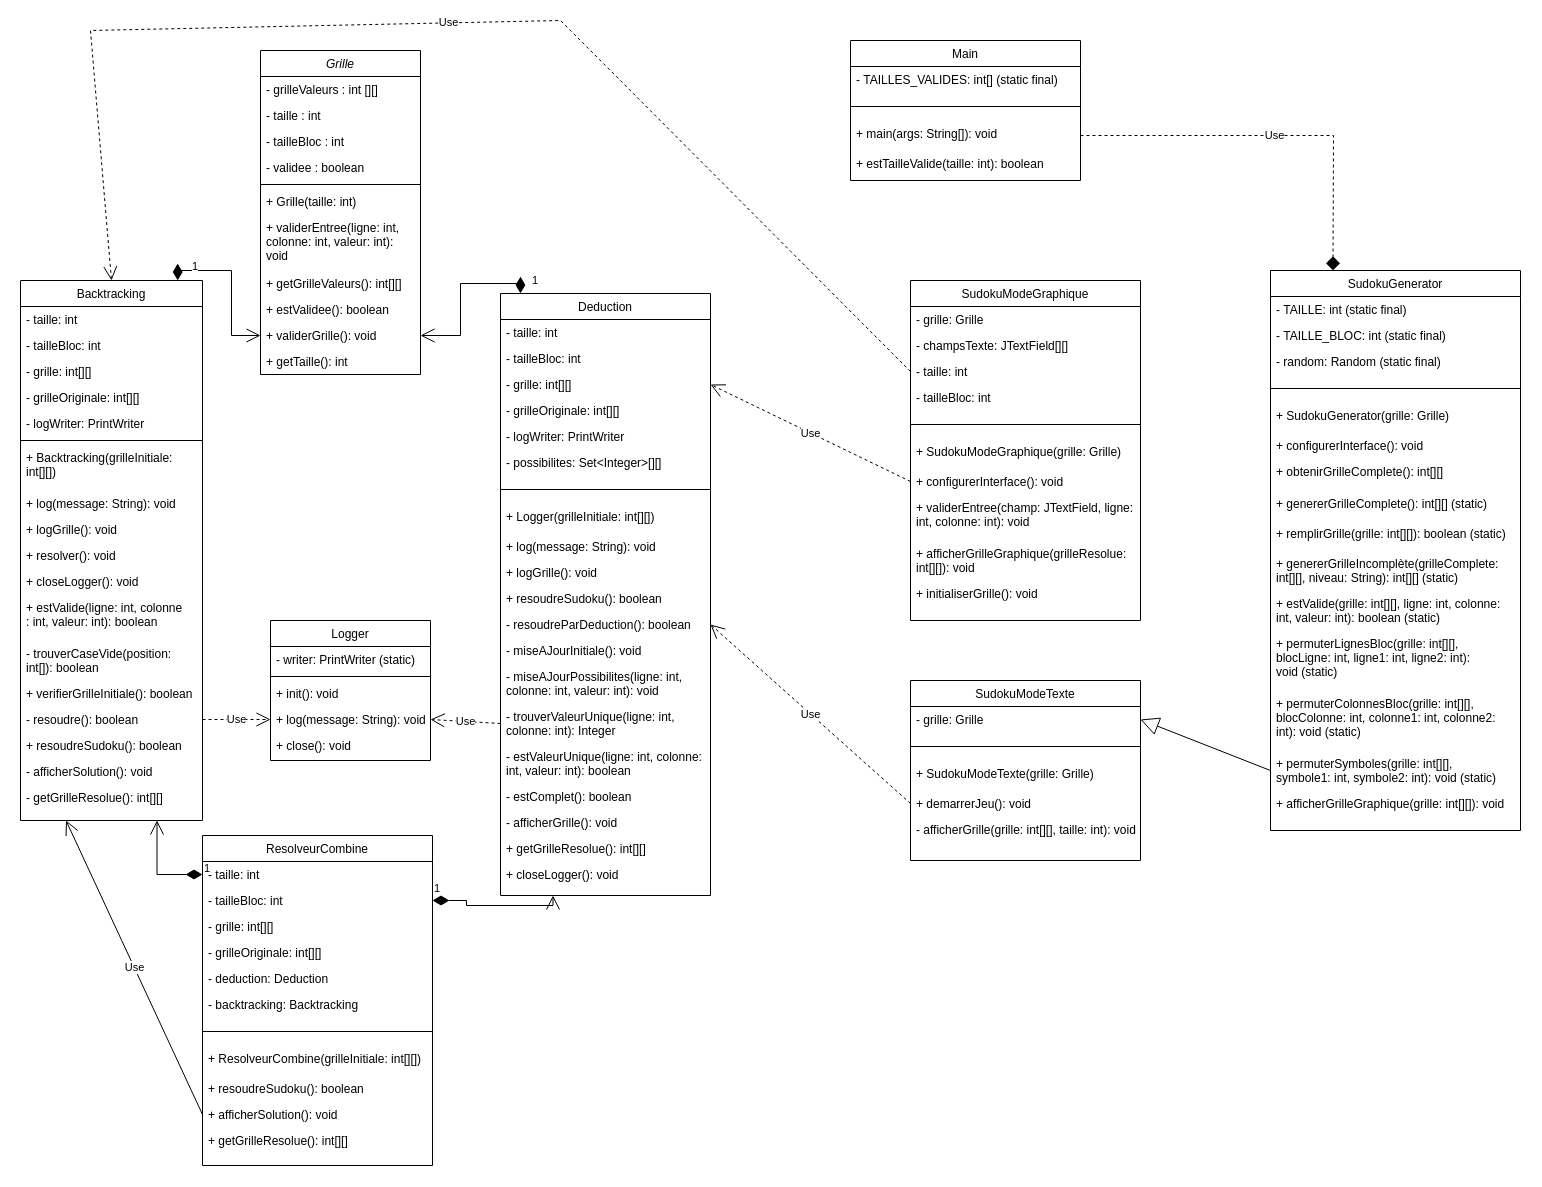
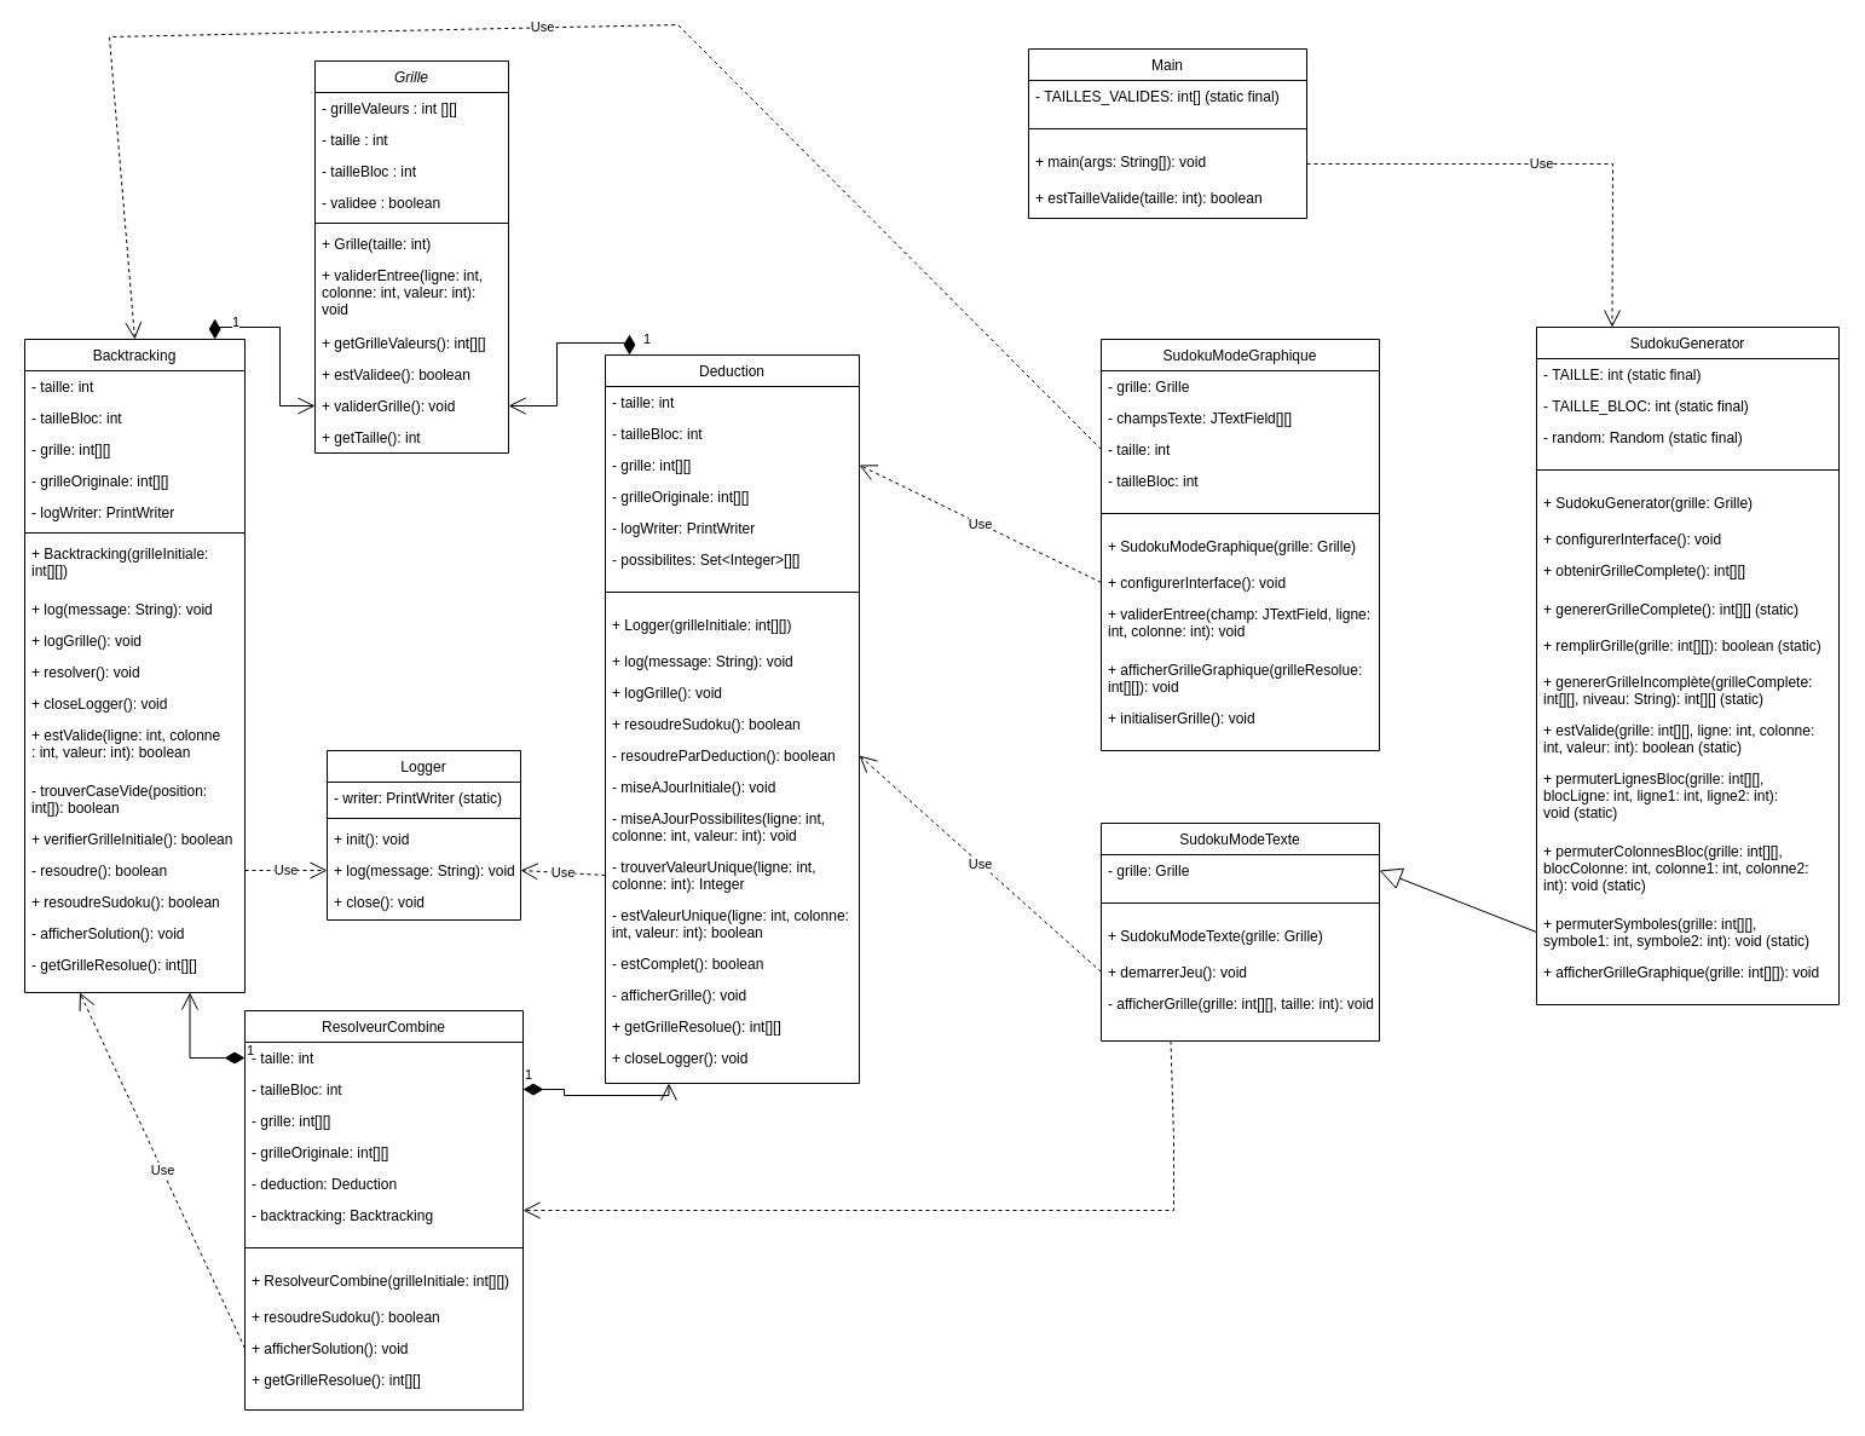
- <mxCell id="109" value="Use" style="endArrow=diamond;endSize=12;dashed=1;html=1;rounded=0;entryX=0.25;entryY=0;entryDx=0;entryDy=0;exitX=1;exitY=0.5;exitDx=0;exitDy=0;" edge="1" parent="1" source="96" target="77"><mxGeometry width="160" relative="1" as="geometry"><mxPoint x="1226" y="-30" as="sourcePoint" /><mxPoint x="920" y="-28" as="targetPoint" /><Array as="points"><mxPoint x="1240" y="135" /><mxPoint x="1333" y="135" /></Array></mxGeometry></mxCell>
+ <mxCell id="109" value="Use" style="endArrow=open;endSize=12;dashed=1;html=1;rounded=0;entryX=0.25;entryY=0;entryDx=0;entryDy=0;exitX=1;exitY=0.5;exitDx=0;exitDy=0;" edge="1" parent="1" source="96" target="77"><mxGeometry width="160" relative="1" as="geometry"><mxPoint x="1226" y="-30" as="sourcePoint" /><mxPoint x="920" y="-28" as="targetPoint" /><Array as="points"><mxPoint x="1240" y="135" /><mxPoint x="1333" y="135" /></Array></mxGeometry></mxCell>
+ <mxCell id="110" value="" style="endArrow=open;endSize=12;dashed=1;html=1;rounded=0;entryX=1;entryY=0.5;entryDx=0;entryDy=0;exitX=0.25;exitY=1;exitDx=0;exitDy=0;" edge="1" parent="1" source="71" target="111"><mxGeometry width="160" relative="1" as="geometry"><mxPoint x="968" y="710" as="sourcePoint" /><mxPoint x="202" y="797" as="targetPoint" /><Array as="points"><mxPoint x="970" y="940" /><mxPoint x="970" y="1000" /><mxPoint x="820" y="1000" /></Array></mxGeometry></mxCell>
- <mxCell id="108" value="Use" style="endArrow=open;endSize=12;dashed=0;html=1;rounded=0;entryX=0.25;entryY=1;entryDx=0;entryDy=0;exitX=0;exitY=0.5;exitDx=0;exitDy=0;" edge="1" parent="1" source="121" target="20"><mxGeometry width="160" relative="1" as="geometry"><mxPoint x="1038" y="910" as="sourcePoint" /><mxPoint x="250" y="1068" as="targetPoint" /><Array as="points" /></mxGeometry></mxCell>
+ <mxCell id="108" value="Use" style="endArrow=open;endSize=12;dashed=1;html=1;rounded=0;entryX=0.25;entryY=1;entryDx=0;entryDy=0;exitX=0;exitY=0.5;exitDx=0;exitDy=0;" edge="1" parent="1" source="121" target="20"><mxGeometry width="160" relative="1" as="geometry"><mxPoint x="1038" y="910" as="sourcePoint" /><mxPoint x="250" y="1068" as="targetPoint" /><Array as="points" /></mxGeometry></mxCell>
